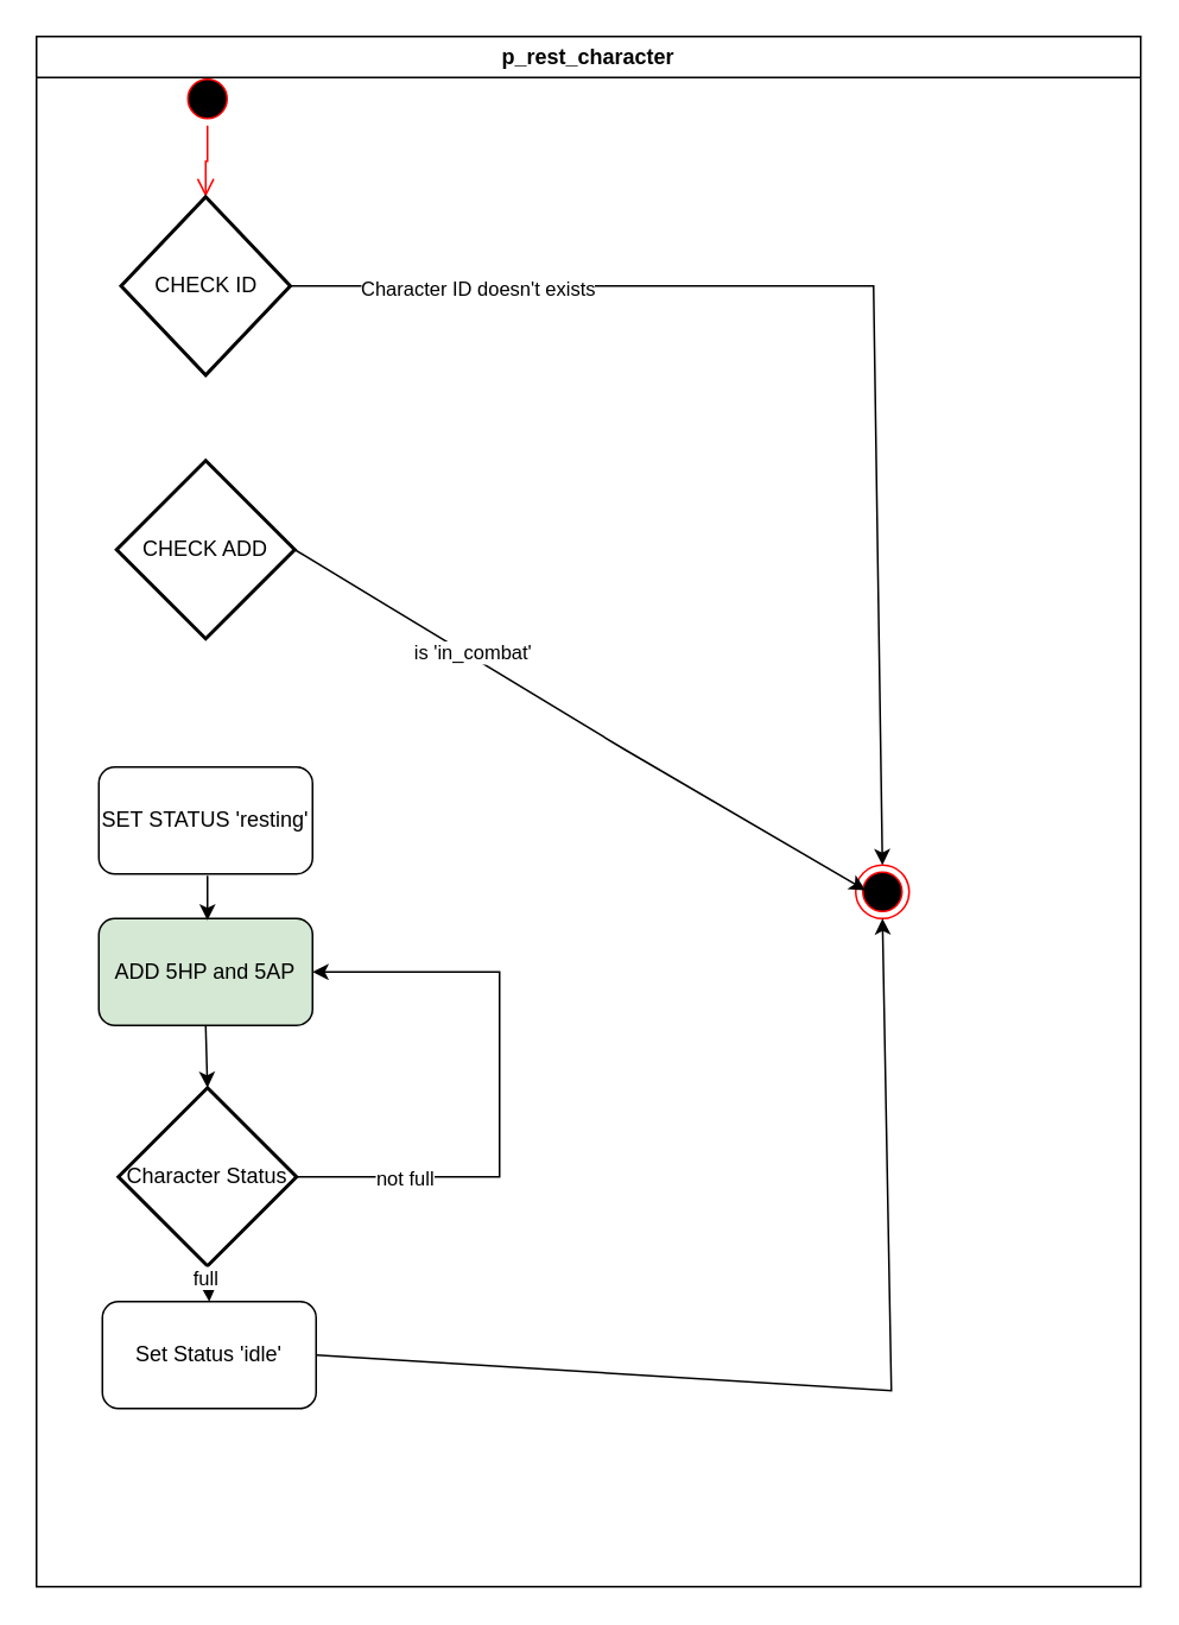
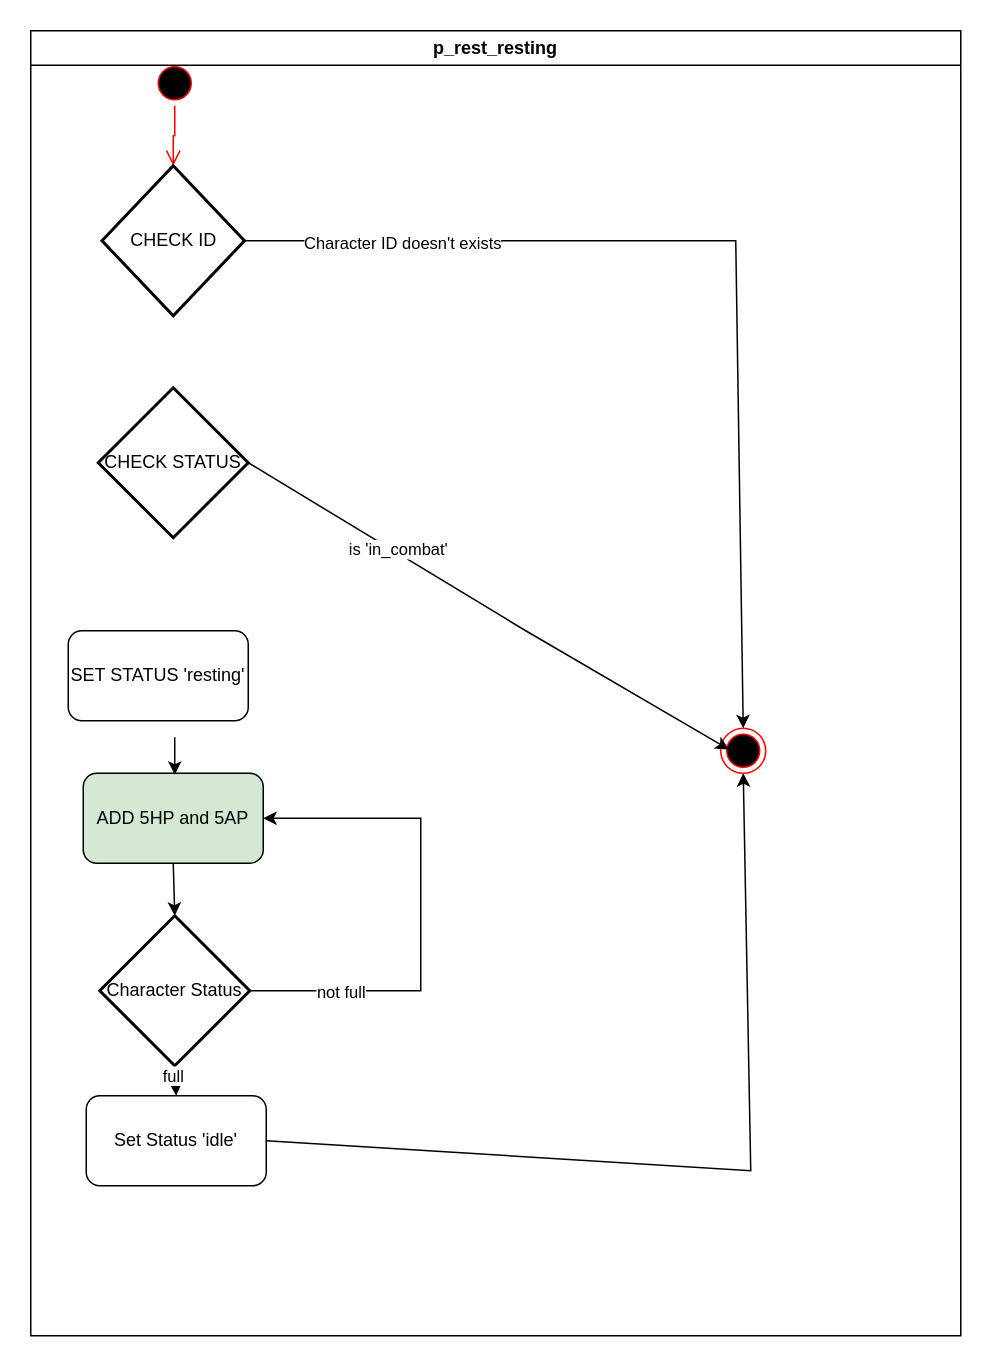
- <mxCell id="2" value="&lt;div&gt;p_rest_character&lt;/div&gt;" style="swimlane;whiteSpace=wrap;html=1;" vertex="1" parent="1"><mxGeometry x="20" y="20" width="620" height="870" as="geometry" /></mxCell>
+ <mxCell id="2" value="&lt;div&gt;p_rest_resting&lt;/div&gt;" style="swimlane;whiteSpace=wrap;html=1;" vertex="1" parent="1"><mxGeometry x="20" y="20" width="620" height="870" as="geometry" /></mxCell>
- <mxCell id="7" value="CHECK ADD" style="strokeWidth=2;html=1;shape=mxgraph.flowchart.decision;whiteSpace=wrap;" vertex="1" parent="2"><mxGeometry x="45" y="238" width="100" height="100" as="geometry" /></mxCell>
+ <mxCell id="7" value="CHECK STATUS" style="strokeWidth=2;html=1;shape=mxgraph.flowchart.decision;whiteSpace=wrap;" vertex="1" parent="2"><mxGeometry x="45" y="238" width="100" height="100" as="geometry" /></mxCell>
- <mxCell id="8" value="SET STATUS 'resting'" style="rounded=1;whiteSpace=wrap;html=1;" vertex="1" parent="2"><mxGeometry x="35" y="410" width="120" height="60" as="geometry" /></mxCell>
+ <mxCell id="8" value="SET STATUS 'resting'" style="rounded=1;whiteSpace=wrap;html=1;" vertex="1" parent="2"><mxGeometry x="25" y="400" width="120" height="60" as="geometry" /></mxCell>
